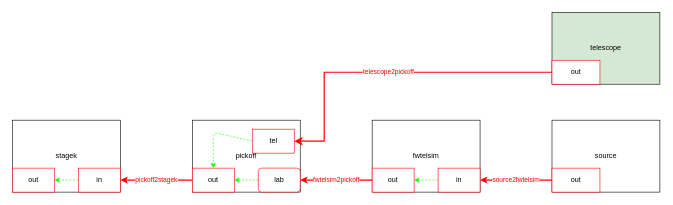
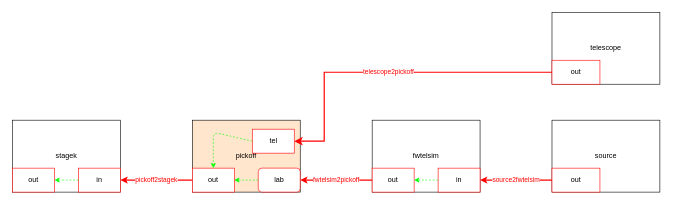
- <mxCell id="3" value="telescope" style="rounded=0;whiteSpace=wrap;html=1;fillColor=#d5e8d4;" parent="2" vertex="1"><mxGeometry width="180" height="120" as="geometry" /></mxCell>
+ <mxCell id="3" value="telescope" style="rounded=0;whiteSpace=wrap;html=1;" parent="2" vertex="1"><mxGeometry width="180" height="120" as="geometry" /></mxCell>
- <mxCell id="14" value="pickoff" style="rounded=0;whiteSpace=wrap;html=1;" parent="13" vertex="1"><mxGeometry width="180" height="120" as="geometry" /></mxCell>
+ <mxCell id="14" value="pickoff" style="rounded=0;whiteSpace=wrap;html=1;fillColor=#ffe6cc;" parent="13" vertex="1"><mxGeometry width="180" height="120" as="geometry" /></mxCell>
